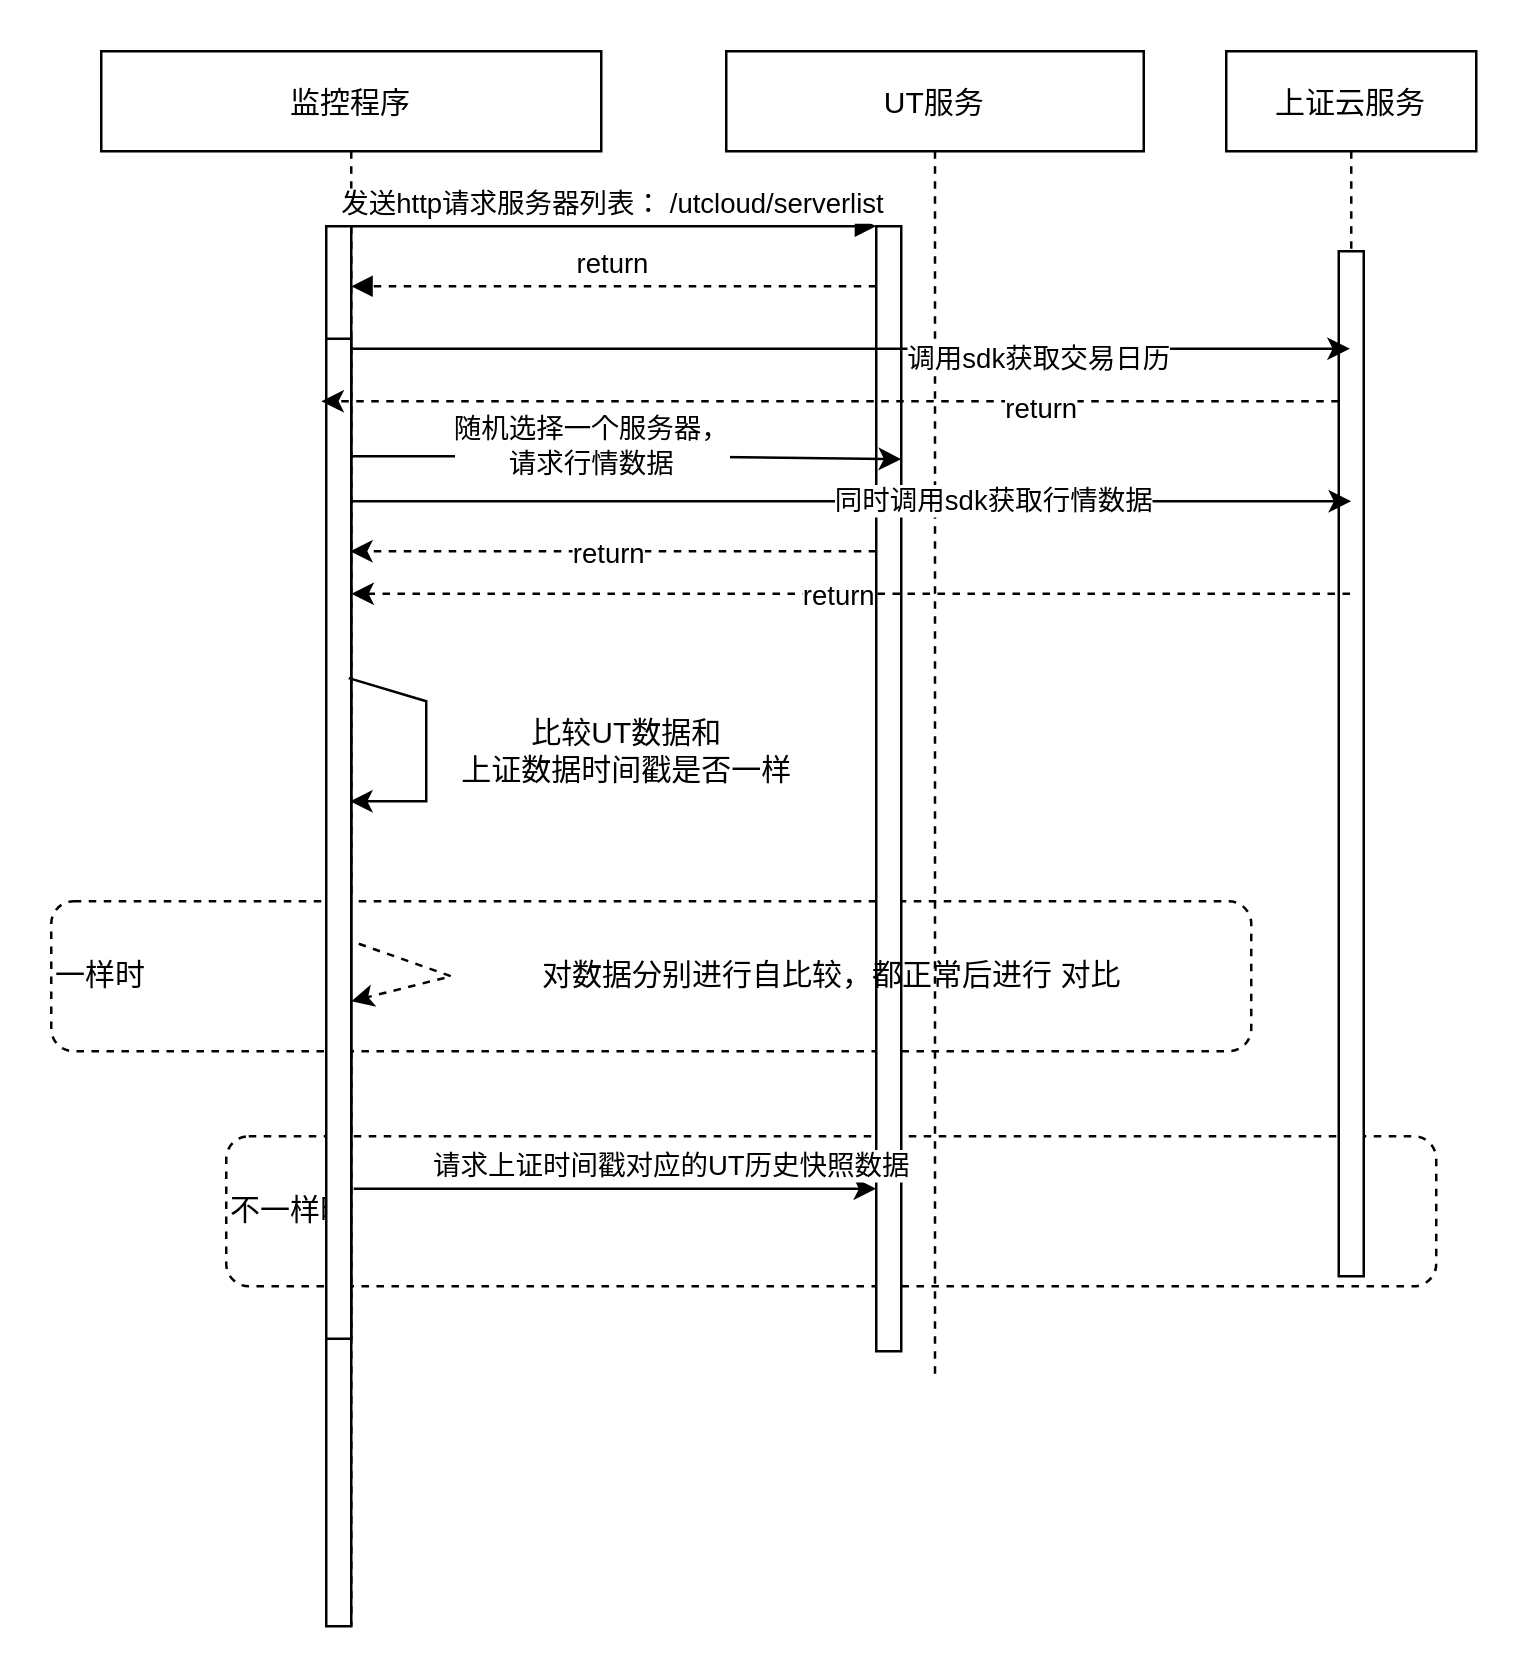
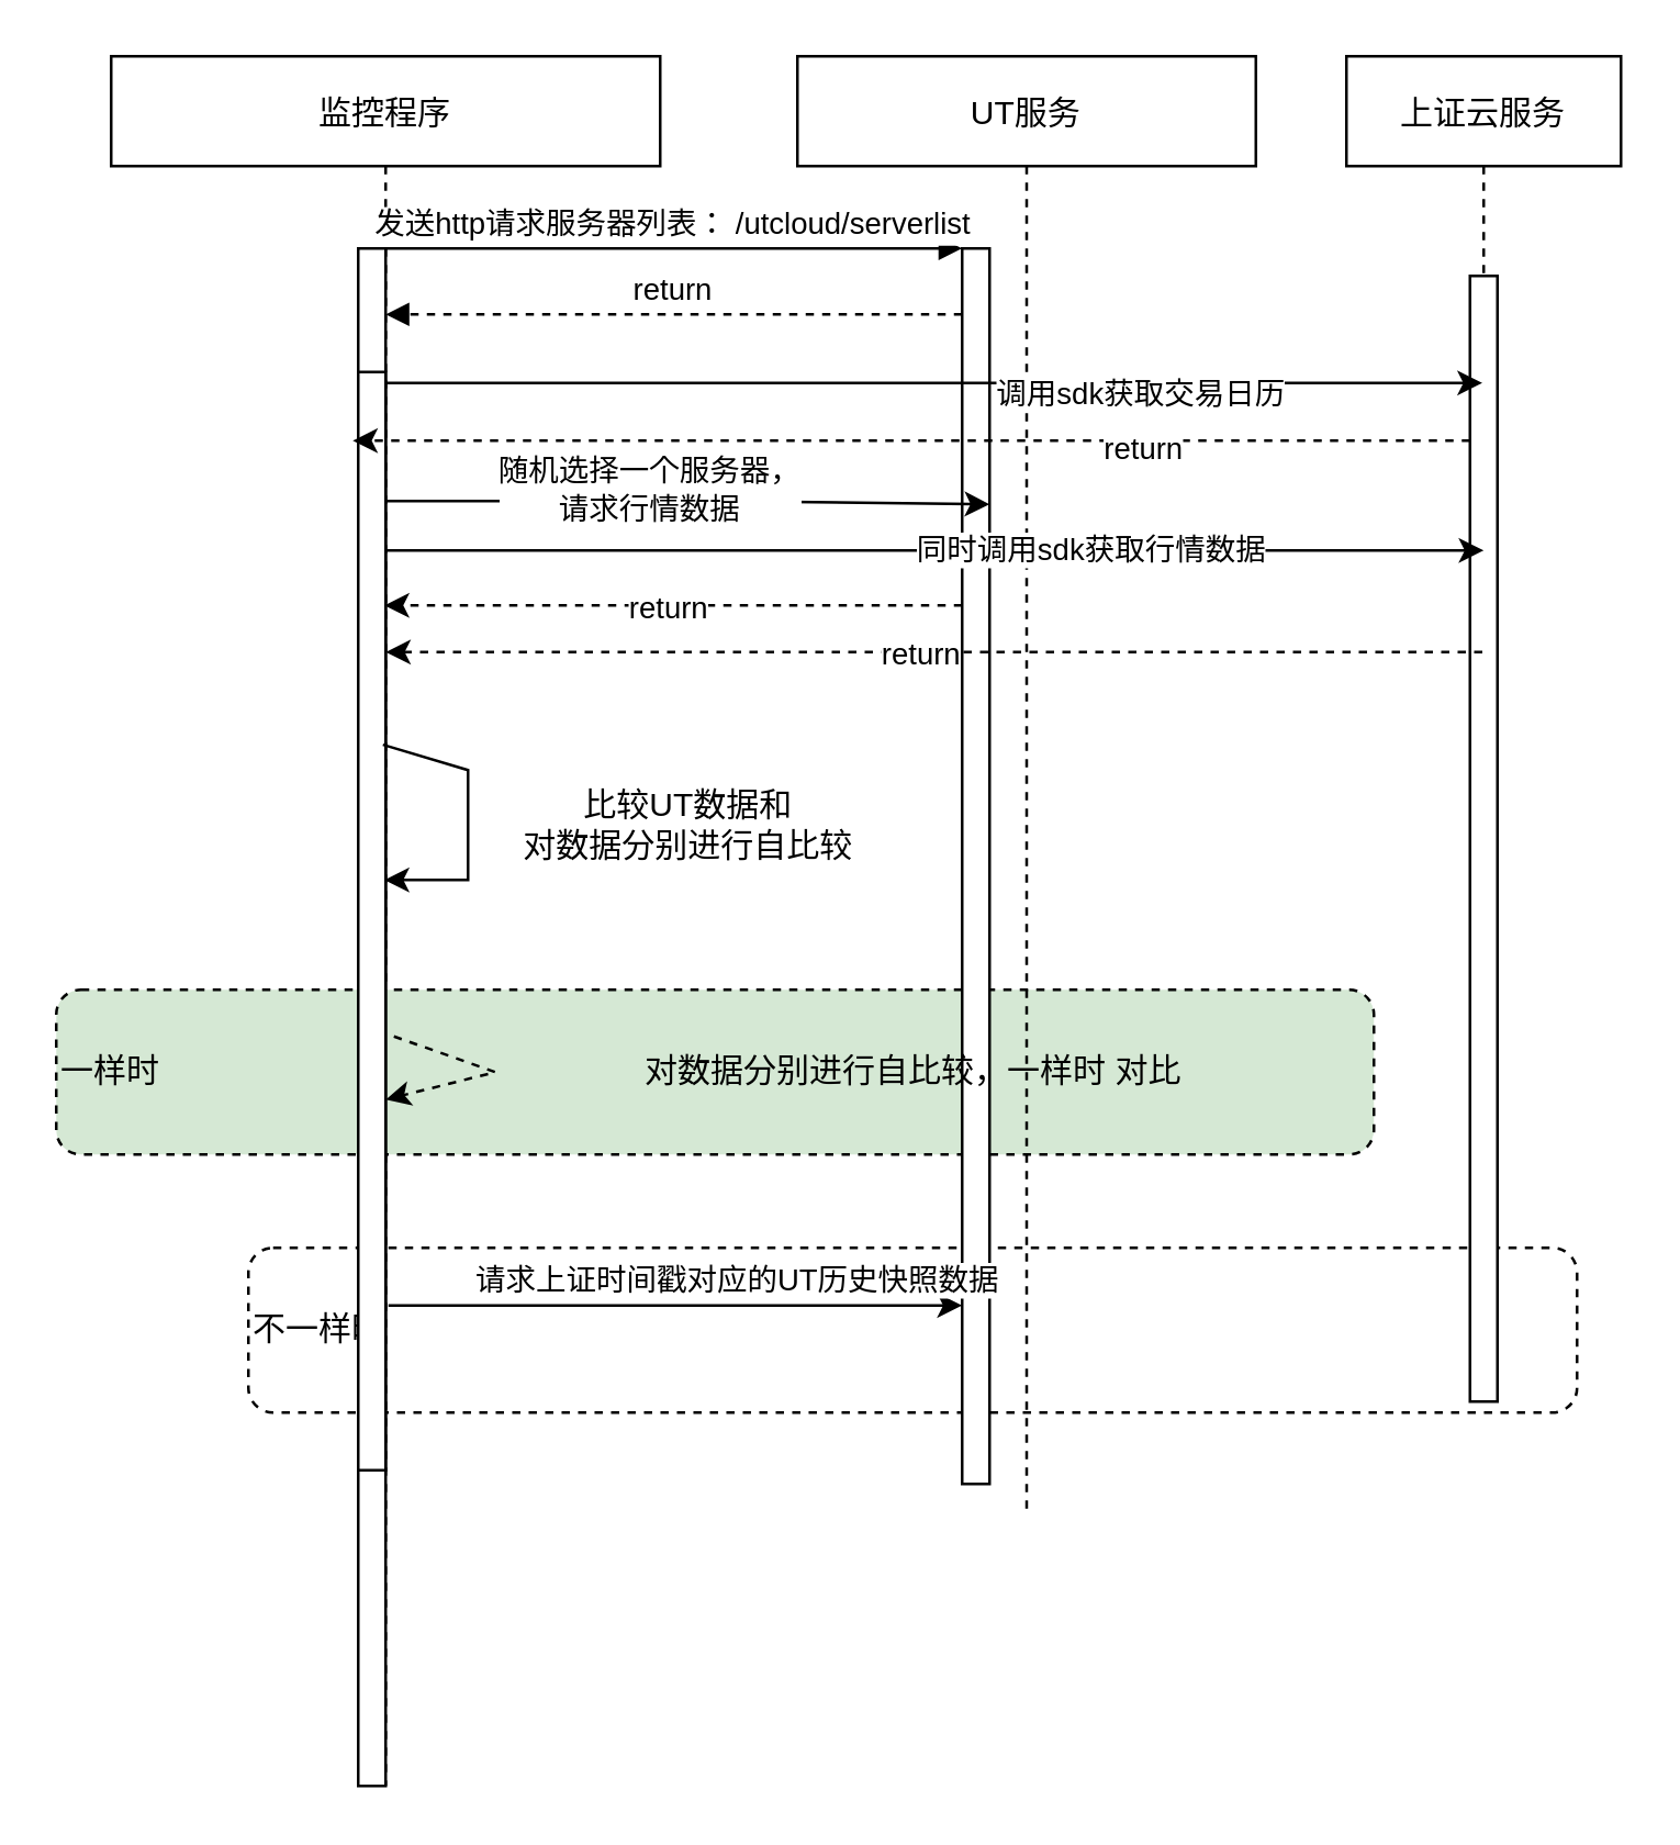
- <mxCell id="26" value="比较UT数据和&lt;br&gt;上证数据时间戳是否一样" style="text;html=1;align=center;verticalAlign=middle;resizable=0;points=[];autosize=1;strokeColor=none;fillColor=none;" vertex="1" parent="1"><mxGeometry x="170" y="280" width="160" height="40" as="geometry" /></mxCell>
+ <mxCell id="26" value="比较UT数据和&lt;br&gt;对数据分别进行自比较" style="text;html=1;align=center;verticalAlign=middle;resizable=0;points=[];autosize=1;strokeColor=none;fillColor=none;" vertex="1" parent="1"><mxGeometry x="170" y="280" width="160" height="40" as="geometry" /></mxCell>
- <mxCell id="4" value="一样时" style="rounded=1;whiteSpace=wrap;html=1;dashed=1;align=left;" vertex="1" parent="3"><mxGeometry x="-20" y="340" width="480" height="60" as="geometry" /></mxCell>
+ <mxCell id="4" value="一样时" style="rounded=1;whiteSpace=wrap;html=1;dashed=1;align=left;fillColor=#d5e8d4;" vertex="1" parent="3"><mxGeometry x="-20" y="340" width="480" height="60" as="geometry" /></mxCell>
- <mxCell id="9" value="对数据分别进行自比较，都正常后进行 对比" style="text;html=1;align=center;verticalAlign=middle;resizable=0;points=[];autosize=1;strokeColor=none;fillColor=none;" vertex="1" parent="7"><mxGeometry x="-83" y="355" width="250" height="30" as="geometry" /></mxCell>
+ <mxCell id="9" value="对数据分别进行自比较，一样时 对比" style="text;html=1;align=center;verticalAlign=middle;resizable=0;points=[];autosize=1;strokeColor=none;fillColor=none;" vertex="1" parent="7"><mxGeometry x="-83" y="355" width="250" height="30" as="geometry" /></mxCell>
